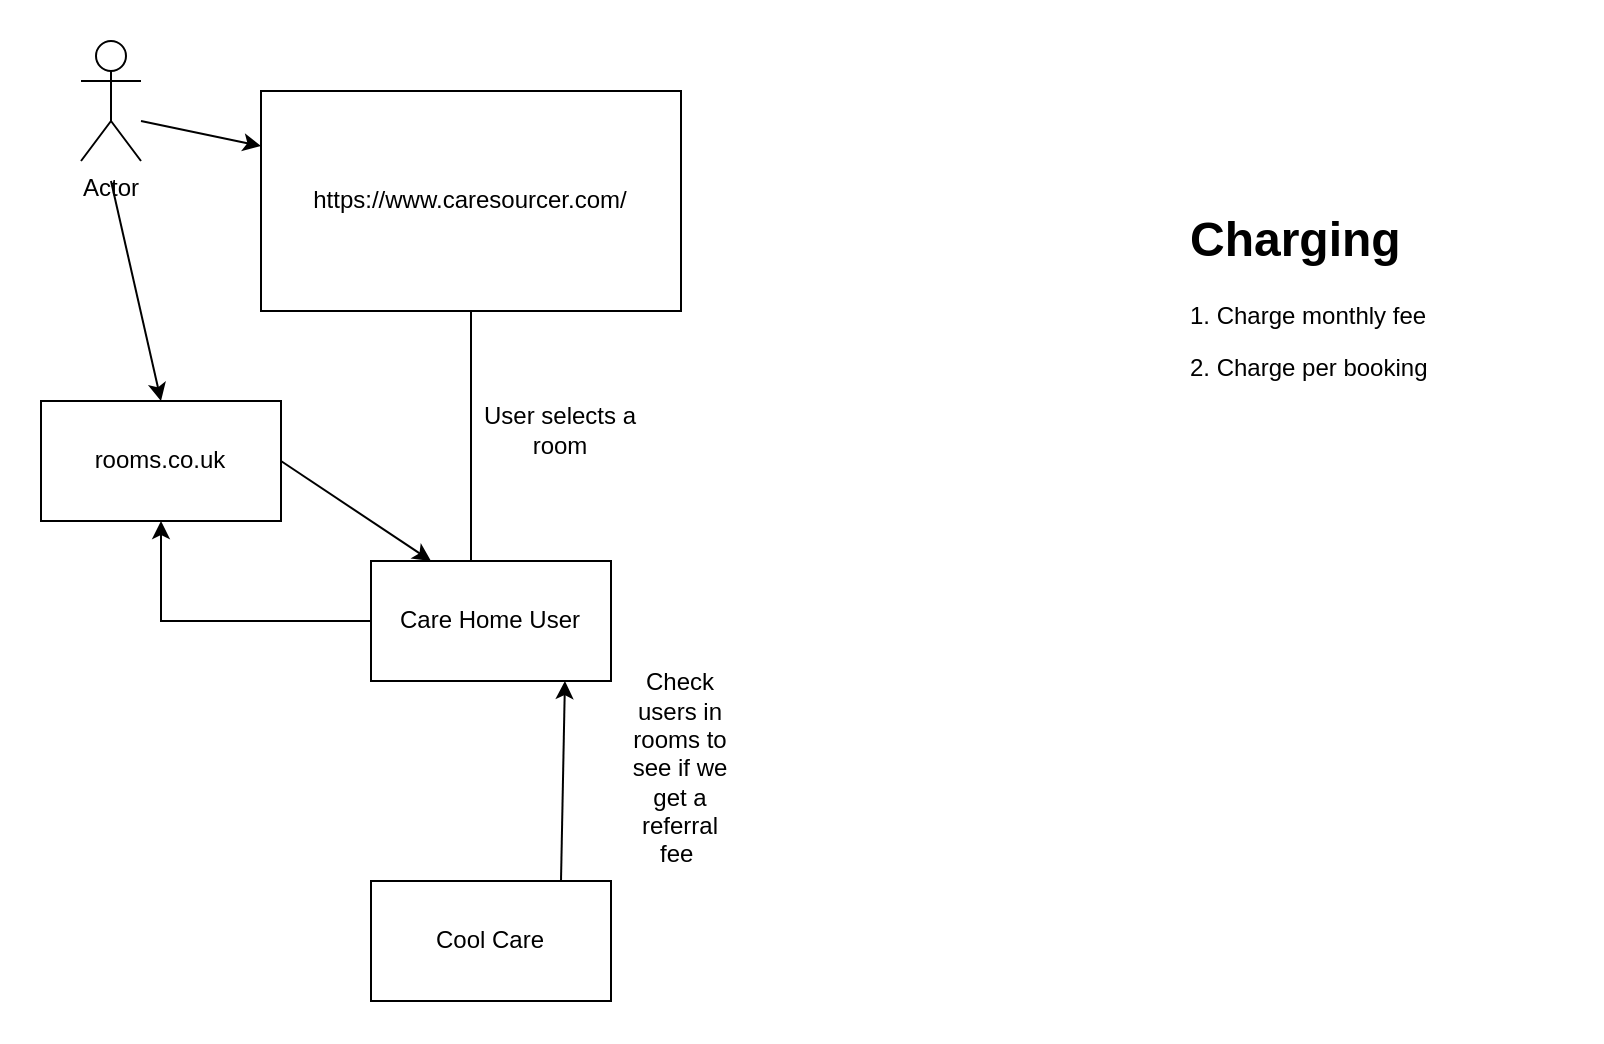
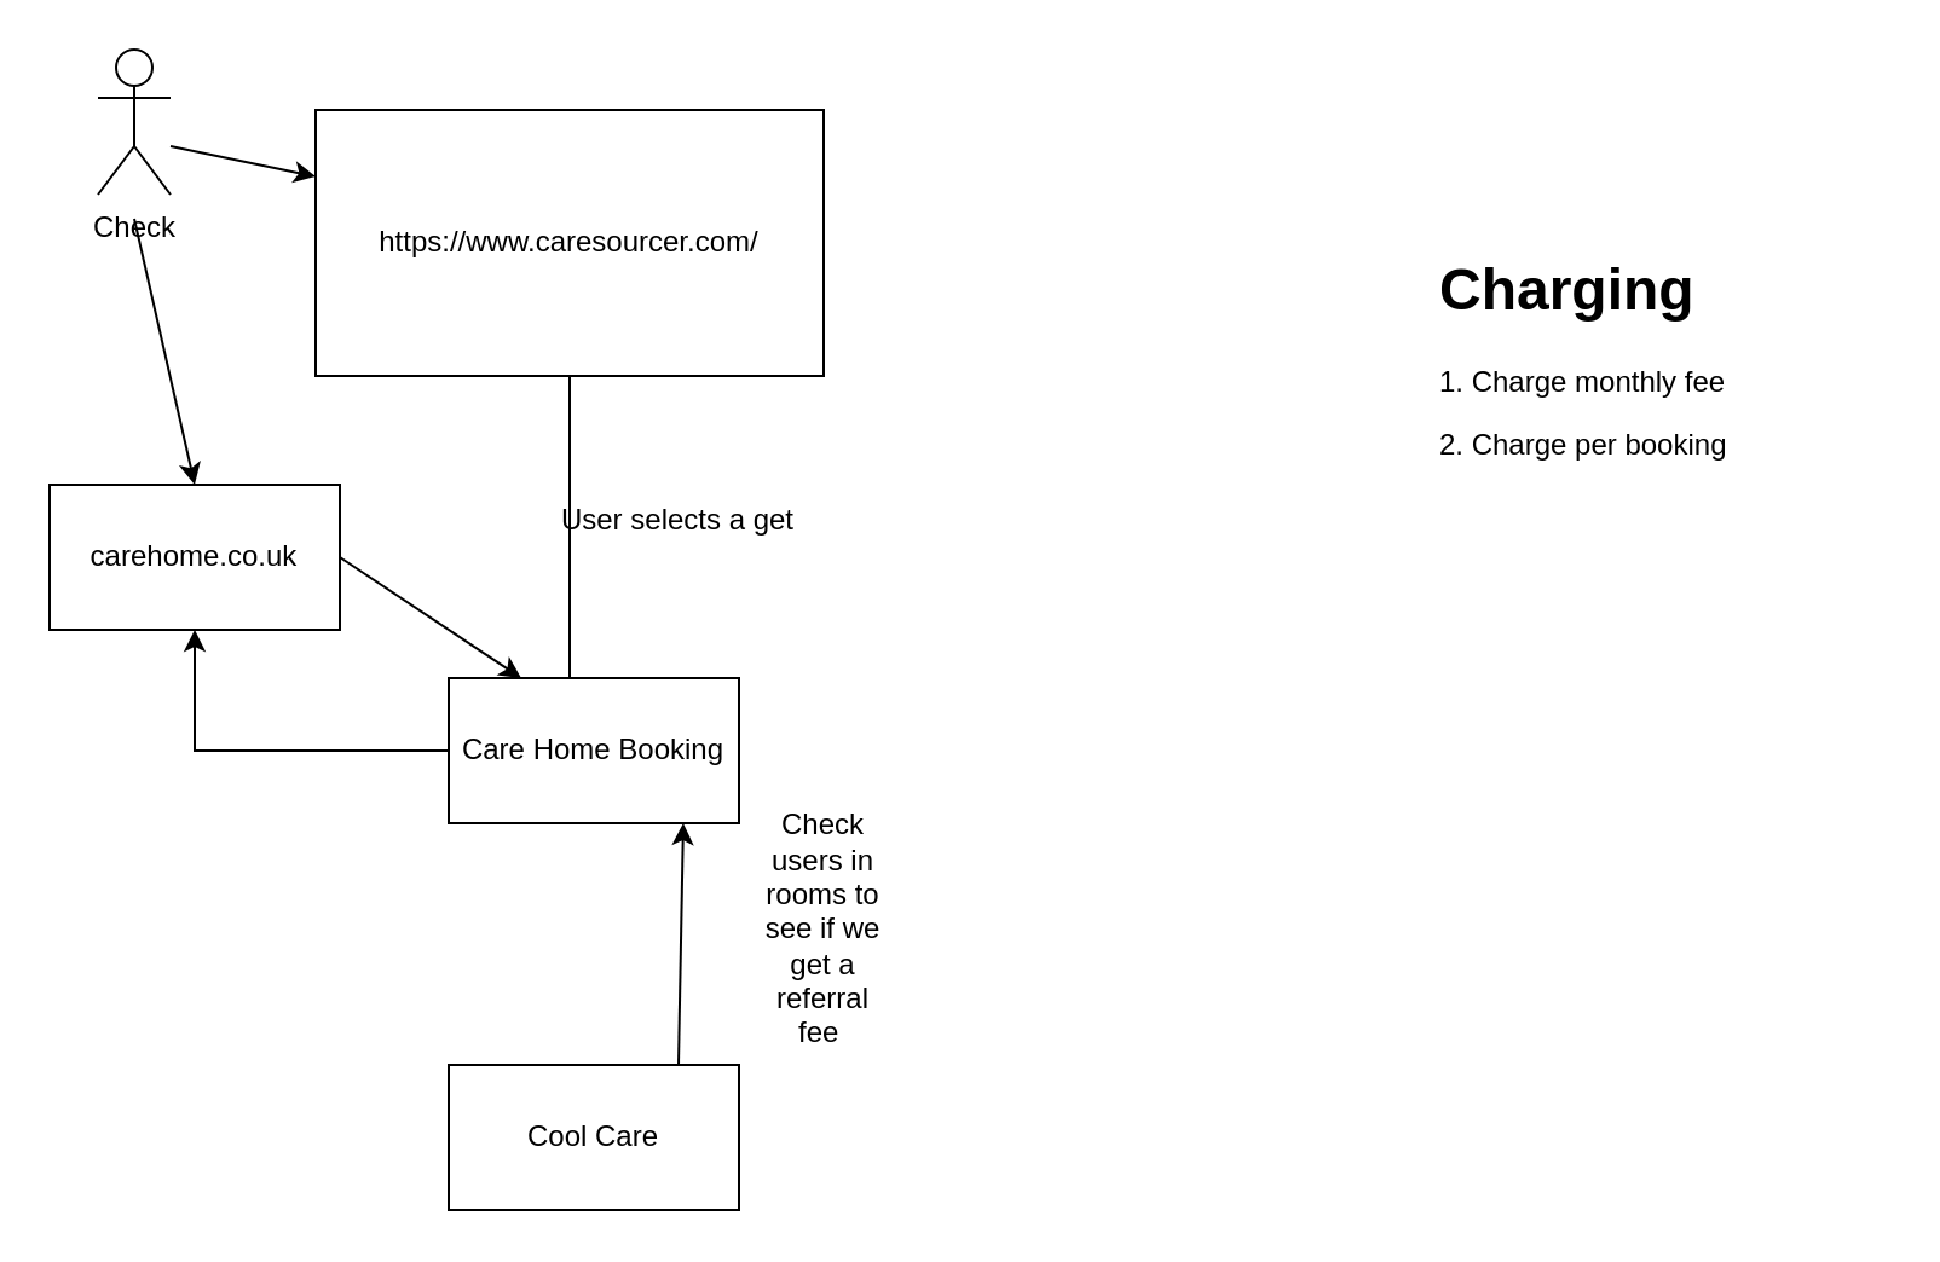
- <mxCell id="7" value="Actor" style="shape=umlActor;verticalLabelPosition=bottom;verticalAlign=top;html=1;outlineConnect=0;" vertex="1" parent="1"><mxGeometry x="40" y="20" width="30" height="60" as="geometry" /></mxCell>
+ <mxCell id="7" value="Check" style="shape=umlActor;verticalLabelPosition=bottom;verticalAlign=top;html=1;outlineConnect=0;" vertex="1" parent="1"><mxGeometry x="40" y="20" width="30" height="60" as="geometry" /></mxCell>
- <mxCell id="9" value="User selects a room" style="text;html=1;strokeColor=none;fillColor=none;align=center;verticalAlign=middle;whiteSpace=wrap;rounded=0;" vertex="1" parent="1"><mxGeometry x="230" y="200" width="100" height="30" as="geometry" /></mxCell>
+ <mxCell id="9" value="User selects a get" style="text;html=1;strokeColor=none;fillColor=none;align=center;verticalAlign=middle;whiteSpace=wrap;rounded=0;" vertex="1" parent="1"><mxGeometry x="230" y="200" width="100" height="30" as="geometry" /></mxCell>
- <mxCell id="13" value="rooms.co.uk" style="rounded=0;whiteSpace=wrap;html=1;" vertex="1" parent="1"><mxGeometry x="20" y="200" width="120" height="60" as="geometry" /></mxCell>
+ <mxCell id="13" value="carehome.co.uk" style="rounded=0;whiteSpace=wrap;html=1;" vertex="1" parent="1"><mxGeometry x="20" y="200" width="120" height="60" as="geometry" /></mxCell>
- <mxCell id="5" value="Care Home User" style="rounded=0;whiteSpace=wrap;html=1;" vertex="1" parent="1"><mxGeometry x="185" y="280" width="120" height="60" as="geometry" /></mxCell>
+ <mxCell id="5" value="Care Home Booking" style="rounded=0;whiteSpace=wrap;html=1;" vertex="1" parent="1"><mxGeometry x="185" y="280" width="120" height="60" as="geometry" /></mxCell>
